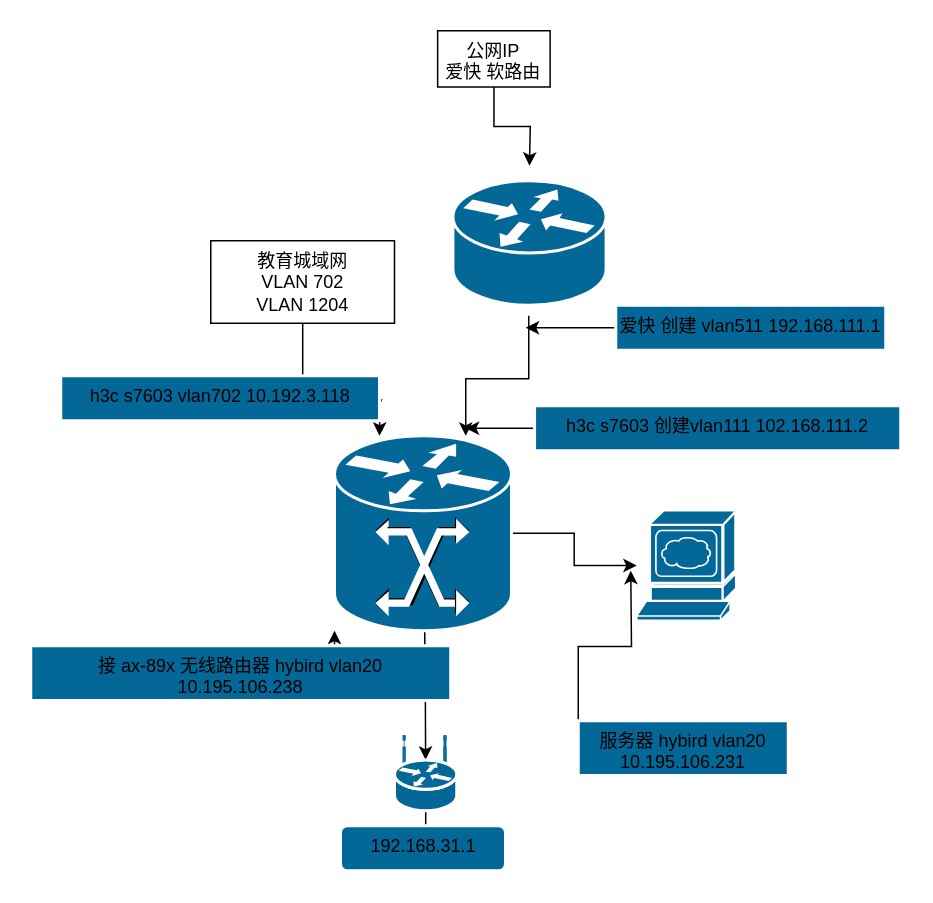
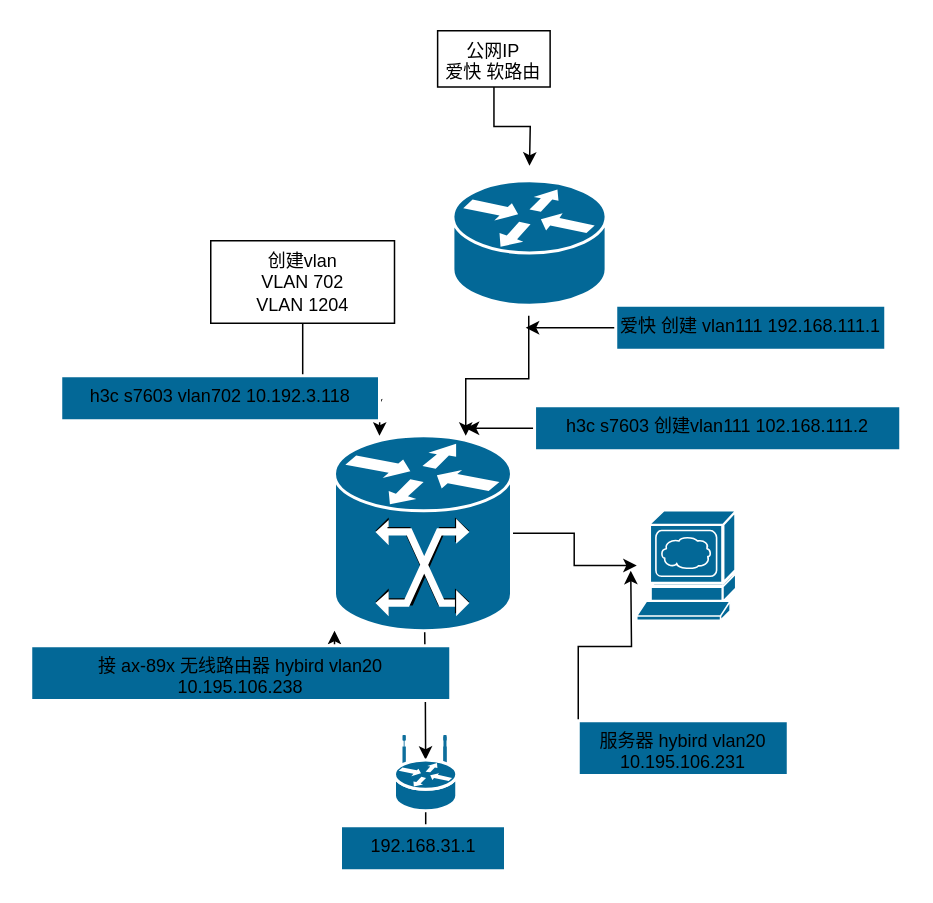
- <mxCell id="7" value="教育城域网&lt;br&gt;VLAN 702&lt;br&gt;VLAN 1204" style="whiteSpace=wrap;html=1;verticalAlign=top;" parent="1" vertex="1"><mxGeometry x="140" y="160" width="122.5" height="55" as="geometry" /></mxCell>
+ <mxCell id="7" value="创建vlan&lt;br&gt;VLAN 702&lt;br&gt;VLAN 1204" style="whiteSpace=wrap;html=1;verticalAlign=top;" parent="1" vertex="1"><mxGeometry x="140" y="160" width="122.5" height="55" as="geometry" /></mxCell>
- <mxCell id="12" value="爱快 创建 vlan511 192.168.111.1" style="whiteSpace=wrap;html=1;dashed=0;verticalAlign=top;strokeColor=#ffffff;strokeWidth=2;fillColor=#036897;" parent="1" vertex="1"><mxGeometry x="410" y="203" width="180" height="30" as="geometry" /></mxCell>
+ <mxCell id="12" value="爱快 创建 vlan111 192.168.111.1" style="whiteSpace=wrap;html=1;dashed=0;verticalAlign=top;strokeColor=#ffffff;strokeWidth=2;fillColor=#036897;" parent="1" vertex="1"><mxGeometry x="410" y="203" width="180" height="30" as="geometry" /></mxCell>
- <mxCell id="24" value="192.168.31.1" style="whiteSpace=wrap;html=1;dashed=0;verticalAlign=top;strokeColor=#ffffff;strokeWidth=2;fillColor=#036897;rounded=1;" parent="1" vertex="1"><mxGeometry x="226.5" y="550" width="110" height="30" as="geometry" /></mxCell>
+ <mxCell id="24" value="192.168.31.1" style="whiteSpace=wrap;html=1;dashed=0;verticalAlign=top;strokeColor=#ffffff;strokeWidth=2;fillColor=#036897;" parent="1" vertex="1"><mxGeometry x="226.5" y="550" width="110" height="30" as="geometry" /></mxCell>
